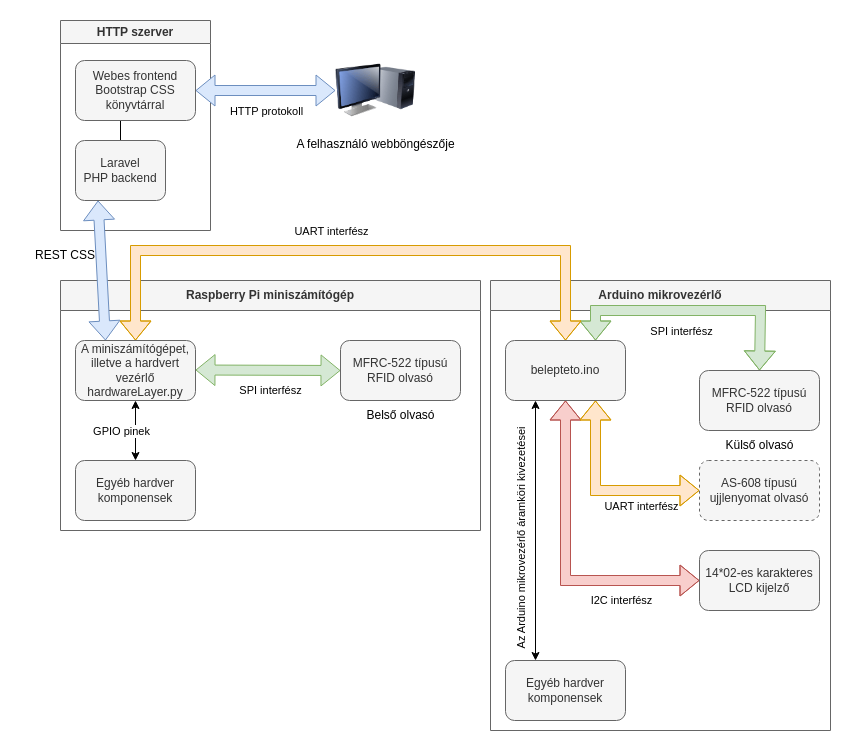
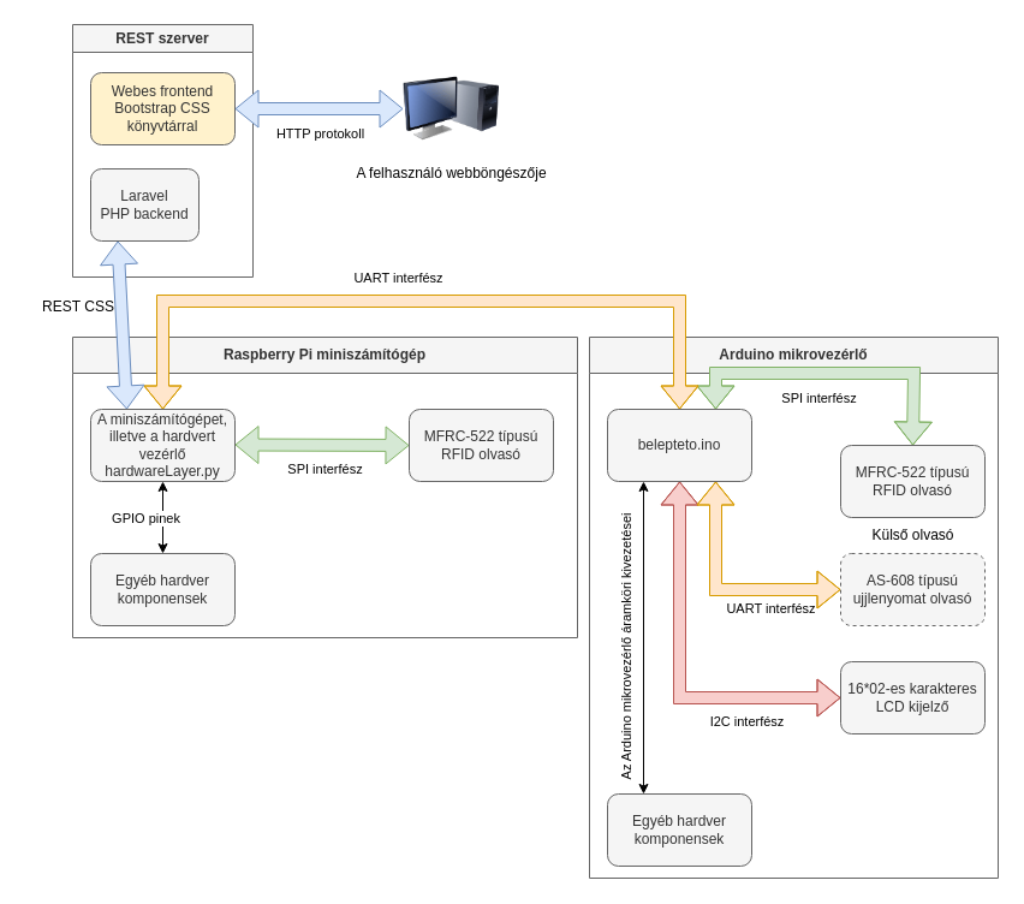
- <mxCell id="3" value="HTTP szerver" style="swimlane;whiteSpace=wrap;html=1;fillColor=#f5f5f5;fontColor=#333333;strokeColor=#666666;" parent="1" vertex="1"><mxGeometry x="60" y="20" width="150" height="210" as="geometry" /></mxCell>
+ <mxCell id="3" value="REST szerver" style="swimlane;whiteSpace=wrap;html=1;fillColor=#f5f5f5;fontColor=#333333;strokeColor=#666666;" parent="1" vertex="1"><mxGeometry x="60" y="20" width="150" height="210" as="geometry" /></mxCell>
- <mxCell id="4" value="Webes frontend Bootstrap CSS könyvtárral" style="rounded=1;whiteSpace=wrap;html=1;fillColor=#f5f5f5;fontColor=#333333;strokeColor=#666666;" parent="3" vertex="1"><mxGeometry x="15" y="40" width="120" height="60" as="geometry" /></mxCell>
+ <mxCell id="4" value="Webes frontend Bootstrap CSS könyvtárral" style="rounded=1;whiteSpace=wrap;html=1;fillColor=#fff2cc;fontColor=#333333;strokeColor=#666666;" parent="3" vertex="1"><mxGeometry x="15" y="40" width="120" height="60" as="geometry" /></mxCell>
- <mxCell id="2" style="edgeStyle=orthogonalEdgeStyle;rounded=0;orthogonalLoop=1;jettySize=auto;html=1;exitX=0.5;exitY=1;exitDx=0;exitDy=0;entryX=0.5;entryY=0;entryDx=0;entryDy=0;endArrow=none;endFill=0;" parent="1" source="4" target="5" edge="1"><mxGeometry relative="1" as="geometry" /></mxCell>
- <mxCell id="18" value="Belső olvasó" style="text;html=1;align=center;verticalAlign=middle;resizable=0;points=[];autosize=1;strokeColor=none;fillColor=none;" vertex="1" parent="16"><mxGeometry x="15" y="60" width="90" height="30" as="geometry" /></mxCell>
- <mxCell id="34" value="14*02-es karakteres LCD kijelző" style="rounded=1;whiteSpace=wrap;html=1;fillColor=#f5f5f5;fontColor=#333333;strokeColor=#666666;" vertex="1" parent="19"><mxGeometry x="209" y="270" width="120" height="60" as="geometry" /></mxCell>
+ <mxCell id="34" value="16*02-es karakteres LCD kijelző" style="rounded=1;whiteSpace=wrap;html=1;fillColor=#f5f5f5;fontColor=#333333;strokeColor=#666666;" vertex="1" parent="19"><mxGeometry x="209" y="270" width="120" height="60" as="geometry" /></mxCell>
